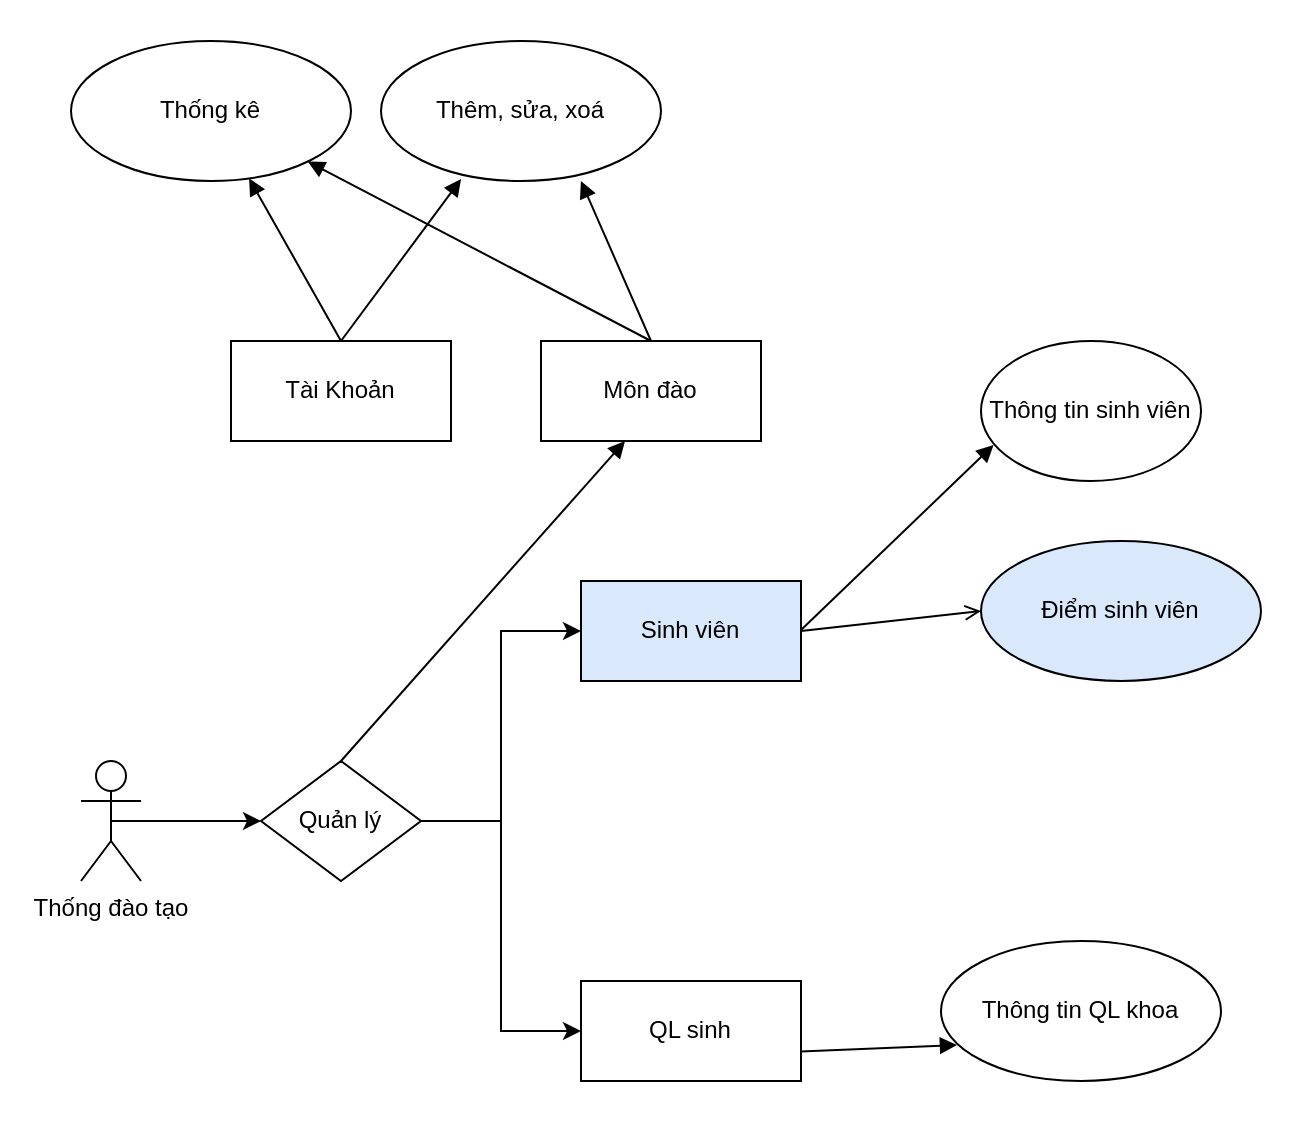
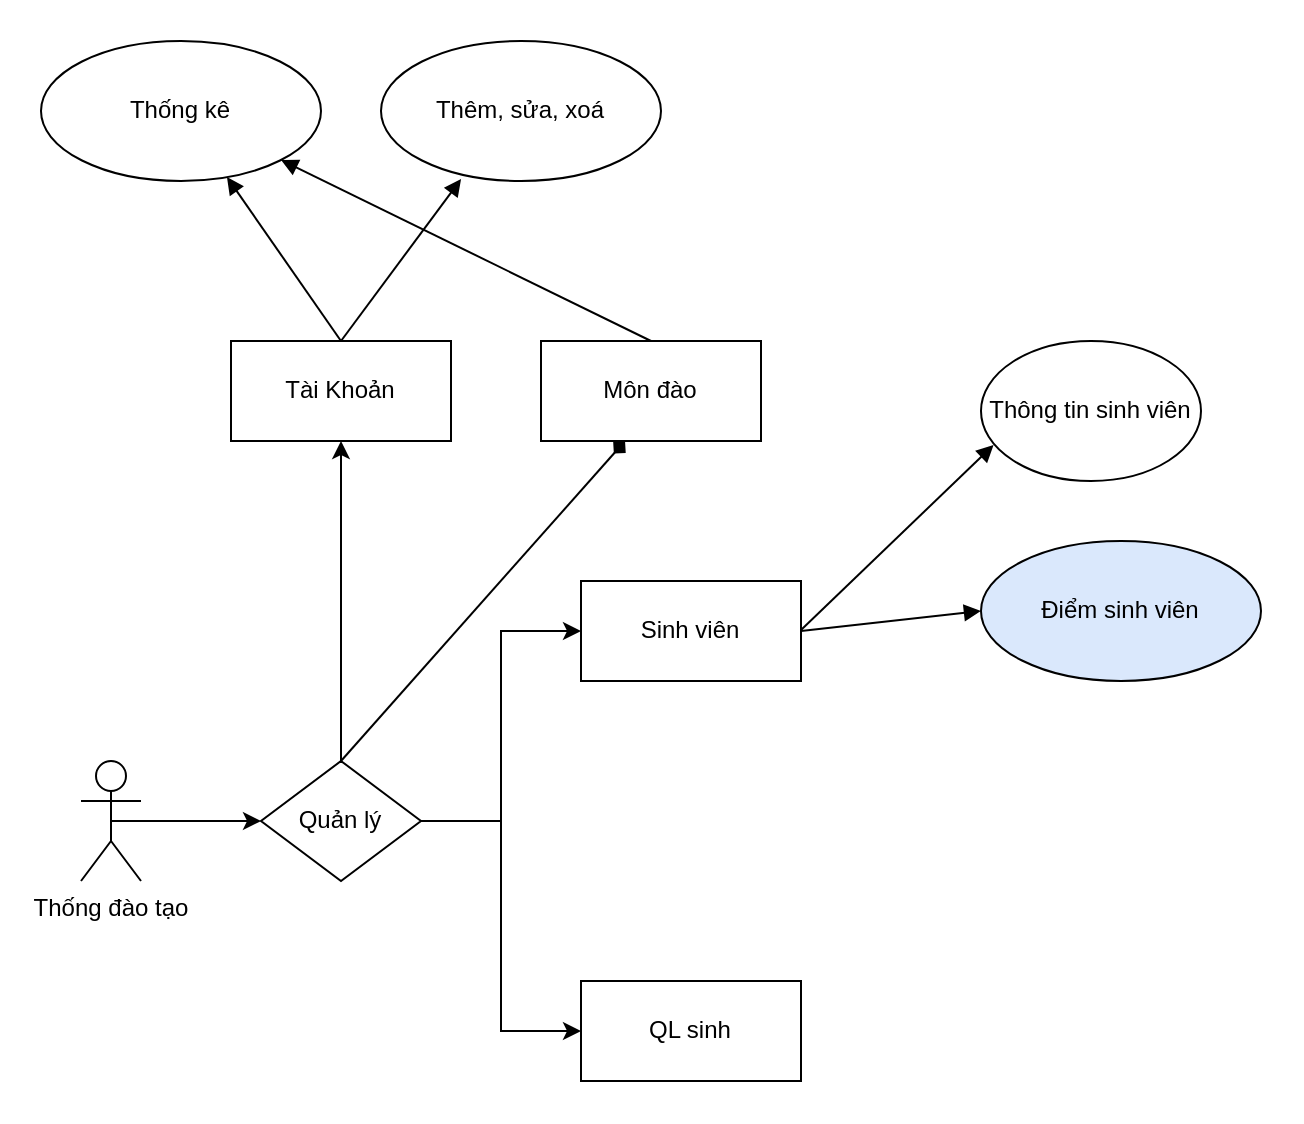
- <mxCell id="20" value="Thống kê" style="ellipse;whiteSpace=wrap;html=1;" vertex="1" parent="1"><mxGeometry x="35" y="20" width="140" height="70" as="geometry" /></mxCell>
+ <mxCell id="20" value="Thống kê" style="ellipse;whiteSpace=wrap;html=1;" vertex="1" parent="1"><mxGeometry x="20" y="20" width="140" height="70" as="geometry" /></mxCell>
- <mxCell id="24" value="" style="html=1;verticalAlign=bottom;endArrow=block;curved=0;rounded=0;entryX=0.714;entryY=1;entryDx=0;entryDy=0;entryPerimeter=0;exitX=0.5;exitY=0;exitDx=0;exitDy=0;" edge="1" parent="1" source="22" target="16"><mxGeometry width="80" relative="1" as="geometry"><mxPoint x="180" y="180" as="sourcePoint" /><mxPoint x="240" y="99" as="targetPoint" /><mxPoint as="offset" /></mxGeometry></mxCell>
- <mxCell id="21" value="" style="html=1;verticalAlign=bottom;endArrow=block;curved=0;rounded=0;exitX=0.5;exitY=0;exitDx=0;exitDy=0;entryX=0.382;entryY=1;entryDx=0;entryDy=0;entryPerimeter=0;" edge="1" parent="1" source="8" target="22"><mxGeometry width="80" relative="1" as="geometry"><mxPoint x="180" y="180" as="sourcePoint" /><mxPoint x="280" y="250" as="targetPoint" /><mxPoint as="offset" /></mxGeometry></mxCell>
+ <mxCell id="21" value="" style="html=1;verticalAlign=bottom;endArrow=diamond;curved=0;rounded=0;exitX=0.5;exitY=0;exitDx=0;exitDy=0;entryX=0.382;entryY=1;entryDx=0;entryDy=0;entryPerimeter=0;" edge="1" parent="1" source="8" target="22"><mxGeometry width="80" relative="1" as="geometry"><mxPoint x="180" y="180" as="sourcePoint" /><mxPoint x="280" y="250" as="targetPoint" /><mxPoint as="offset" /></mxGeometry></mxCell>
+ <mxCell id="7" style="edgeStyle=orthogonalEdgeStyle;rounded=0;orthogonalLoop=1;jettySize=auto;html=1;entryX=0.5;entryY=1;entryDx=0;entryDy=0;" edge="1" parent="1" source="8" target="14"><mxGeometry relative="1" as="geometry" /></mxCell>
- <mxCell id="12" value="" style="html=1;verticalAlign=bottom;endArrow=open;curved=0;rounded=0;entryX=0;entryY=0.5;entryDx=0;entryDy=0;exitX=1;exitY=0.5;exitDx=0;exitDy=0;" edge="1" parent="1" source="4" target="13"><mxGeometry width="80" relative="1" as="geometry"><mxPoint x="410" y="324.5" as="sourcePoint" /><mxPoint x="508" y="242" as="targetPoint" /><mxPoint as="offset" /></mxGeometry></mxCell>
+ <mxCell id="12" value="" style="html=1;verticalAlign=bottom;endArrow=block;curved=0;rounded=0;entryX=0;entryY=0.5;entryDx=0;entryDy=0;exitX=1;exitY=0.5;exitDx=0;exitDy=0;" edge="1" parent="1" source="4" target="13"><mxGeometry width="80" relative="1" as="geometry"><mxPoint x="410" y="324.5" as="sourcePoint" /><mxPoint x="508" y="242" as="targetPoint" /><mxPoint as="offset" /></mxGeometry></mxCell>
- <mxCell id="4" value="Sinh viên" style="html=1;whiteSpace=wrap;fillColor=#dae8fc;" vertex="1" parent="1"><mxGeometry x="290" y="290" width="110" height="50" as="geometry" /></mxCell>
+ <mxCell id="4" value="Sinh viên" style="html=1;whiteSpace=wrap;" vertex="1" parent="1"><mxGeometry x="290" y="290" width="110" height="50" as="geometry" /></mxCell>
- <mxCell id="17" value="Thông tin QL khoa" style="ellipse;whiteSpace=wrap;html=1;" vertex="1" parent="1"><mxGeometry x="470" y="470" width="140" height="70" as="geometry" /></mxCell>
- <mxCell id="18" value="" style="html=1;verticalAlign=bottom;endArrow=block;curved=0;rounded=0;entryX=0.057;entryY=0.743;entryDx=0;entryDy=0;entryPerimeter=0;exitX=0.999;exitY=0.706;exitDx=0;exitDy=0;exitPerimeter=0;" edge="1" parent="1" target="17" source="5"><mxGeometry width="80" relative="1" as="geometry"><mxPoint x="400" y="524.5" as="sourcePoint" /><mxPoint x="480" y="524.5" as="targetPoint" /><mxPoint as="offset" /></mxGeometry></mxCell>
